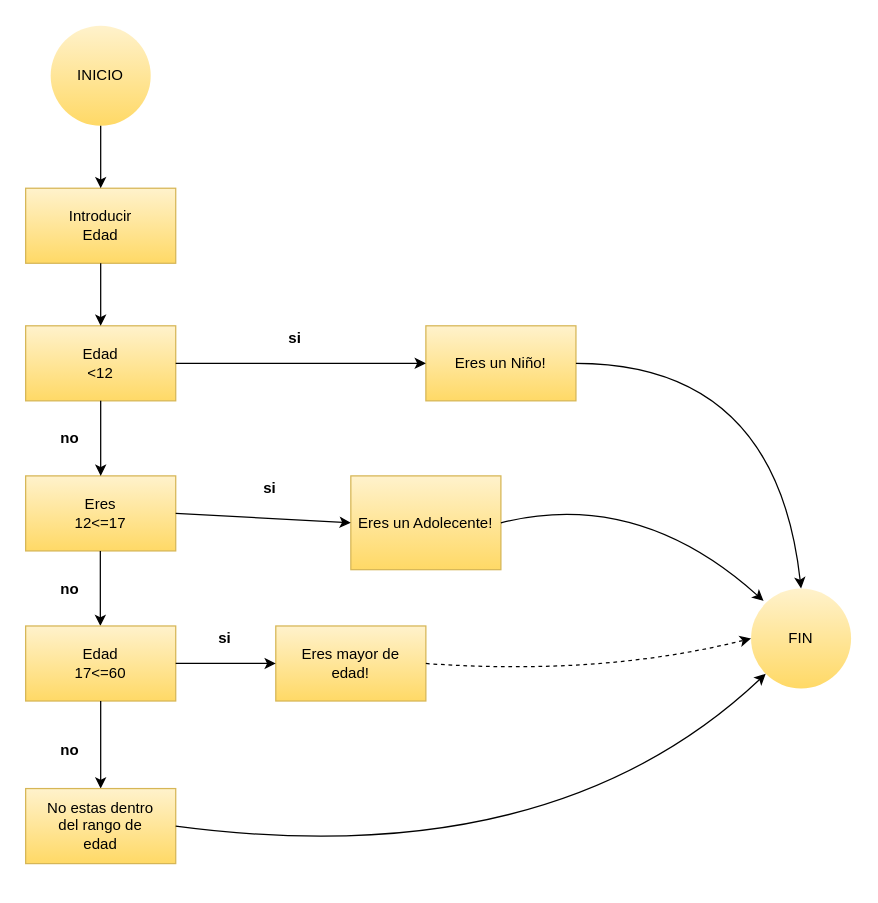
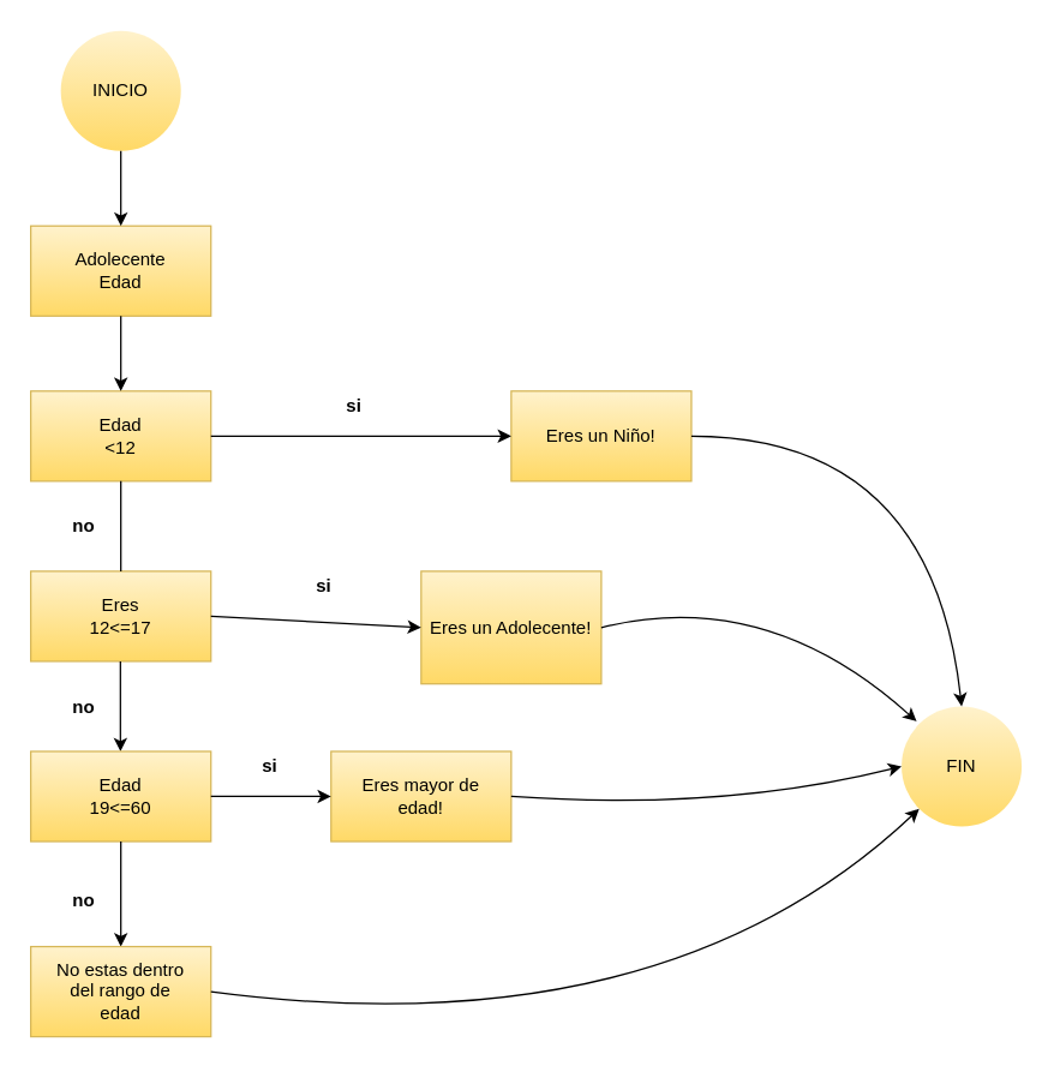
- <mxCell id="3" value="Introducir&lt;br&gt;Edad" style="rounded=0;whiteSpace=wrap;html=1;gradientColor=#ffd966;fillColor=#fff2cc;strokeColor=#d6b656;" vertex="1" parent="1"><mxGeometry x="20" y="150" width="120" height="60" as="geometry" /></mxCell>
+ <mxCell id="3" value="Adolecente&lt;br&gt;Edad" style="rounded=0;whiteSpace=wrap;html=1;gradientColor=#ffd966;fillColor=#fff2cc;strokeColor=#d6b656;" vertex="1" parent="1"><mxGeometry x="20" y="150" width="120" height="60" as="geometry" /></mxCell>
- <mxCell id="11" value="" style="endArrow=classic;html=1;entryX=0.5;entryY=0;entryDx=0;entryDy=0;" edge="1" parent="1" source="5" target="10"><mxGeometry width="50" height="50" relative="1" as="geometry"><mxPoint x="-50.711" y="340" as="sourcePoint" /><mxPoint x="-50.711" y="290" as="targetPoint" /></mxGeometry></mxCell>
+ <mxCell id="11" value="" style="endArrow=none;html=1;entryX=0.5;entryY=0;entryDx=0;entryDy=0;" edge="1" parent="1" source="5" target="10"><mxGeometry width="50" height="50" relative="1" as="geometry"><mxPoint x="-50.711" y="340" as="sourcePoint" /><mxPoint x="-50.711" y="290" as="targetPoint" /></mxGeometry></mxCell>
- <mxCell id="17" value="Edad&lt;br&gt;17&amp;lt;=60" style="rounded=0;whiteSpace=wrap;html=1;gradientColor=#ffd966;fillColor=#fff2cc;strokeColor=#d6b656;" vertex="1" parent="1"><mxGeometry x="20" y="500" width="120" height="60" as="geometry" /></mxCell>
+ <mxCell id="17" value="Edad&lt;br&gt;19&amp;lt;=60" style="rounded=0;whiteSpace=wrap;html=1;gradientColor=#ffd966;fillColor=#fff2cc;strokeColor=#d6b656;" vertex="1" parent="1"><mxGeometry x="20" y="500" width="120" height="60" as="geometry" /></mxCell>
- <mxCell id="28" value="" style="curved=1;endArrow=classic;html=1;exitX=1;exitY=0.5;exitDx=0;exitDy=0;entryX=0;entryY=0.5;entryDx=0;entryDy=0;dashed=1;" edge="1" parent="1" source="19" target="22"><mxGeometry width="50" height="50" relative="1" as="geometry"><mxPoint x="410" y="530" as="sourcePoint" /><mxPoint x="550" y="500" as="targetPoint" /><Array as="points"><mxPoint x="480" y="540" /></Array></mxGeometry></mxCell>
+ <mxCell id="28" value="" style="curved=1;endArrow=classic;html=1;exitX=1;exitY=0.5;exitDx=0;exitDy=0;entryX=0;entryY=0.5;entryDx=0;entryDy=0;" edge="1" parent="1" source="19" target="22"><mxGeometry width="50" height="50" relative="1" as="geometry"><mxPoint x="410" y="530" as="sourcePoint" /><mxPoint x="550" y="500" as="targetPoint" /><Array as="points"><mxPoint x="480" y="540" /></Array></mxGeometry></mxCell>
